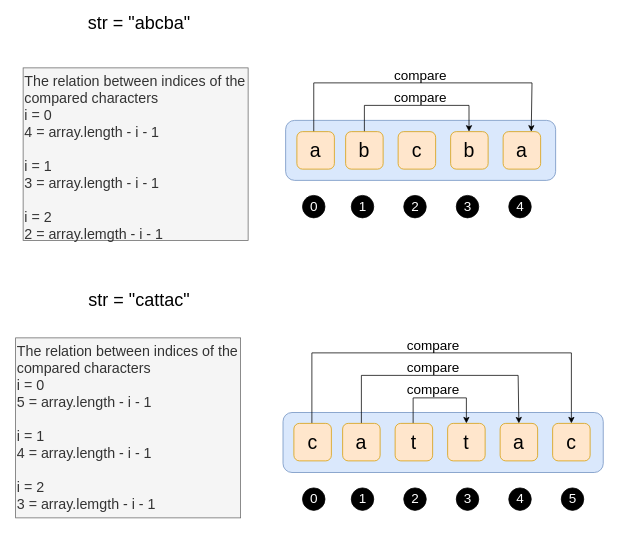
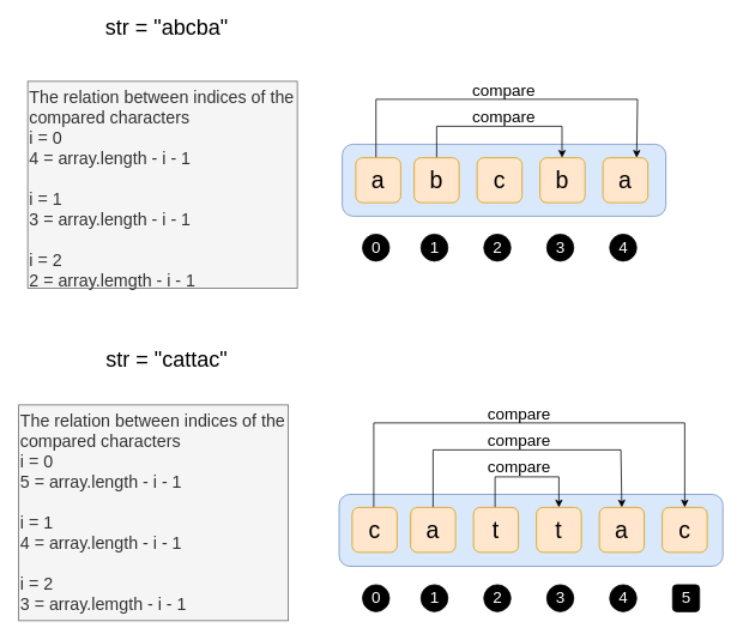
- <mxCell id="35" value="5" style="ellipse;whiteSpace=wrap;html=1;aspect=fixed;fontSize=18;fillColor=#000000;fontColor=#FFFFFF;fontStyle=0" vertex="1" parent="1"><mxGeometry x="747.5" y="650" width="30" height="30" as="geometry" /></mxCell>
+ <mxCell id="35" value="5" style="whiteSpace=wrap;html=1;aspect=fixed;fontSize=18;fillColor=#000000;fontColor=#FFFFFF;fontStyle=0;rounded=1;" vertex="1" parent="1"><mxGeometry x="747.5" y="650" width="30" height="30" as="geometry" /></mxCell>
